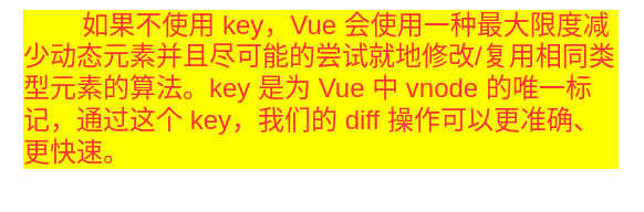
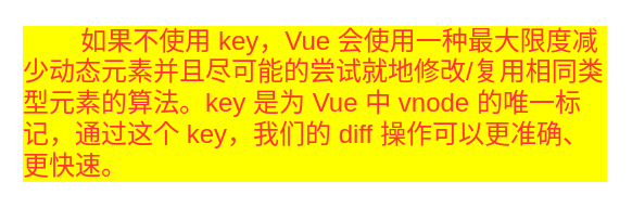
- <mxCell id="2" value="&lt;div style=&quot;text-align: left;&quot;&gt;&lt;span style=&quot;font-size: 24px;&quot;&gt;&lt;span style=&quot;white-space: pre;&quot;&gt;&#09;&lt;/span&gt;如果不使用 key，Vue 会使用一种最大限度减少动态元素并且尽可能的尝试就地修改/复用相同类型元素的算法。key 是为 Vue 中 vnode 的唯一标记，通过这个 key，我们的 diff 操作可以更准确、更快速。&lt;/span&gt;&lt;br&gt;&lt;/div&gt;" style="text;strokeColor=none;align=center;fillColor=none;html=1;verticalAlign=middle;whiteSpace=wrap;rounded=0;fontSize=14;fontColor=#FF3333;labelBackgroundColor=#FFFF00;" vertex="1" parent="1"><mxGeometry x="20" y="5" width="540" height="150" as="geometry" /></mxCell>
+ <mxCell id="2" value="&lt;div style=&quot;text-align: left;&quot;&gt;&lt;span style=&quot;font-size: 24px;&quot;&gt;&lt;span style=&quot;white-space: pre;&quot;&gt;&#09;&lt;/span&gt;如果不使用 key，Vue 会使用一种最大限度减少动态元素并且尽可能的尝试就地修改/复用相同类型元素的算法。key 是为 Vue 中 vnode 的唯一标记，通过这个 key，我们的 diff 操作可以更准确、更快速。&lt;/span&gt;&lt;br&gt;&lt;/div&gt;" style="text;strokeColor=none;align=center;fillColor=none;html=1;verticalAlign=middle;whiteSpace=wrap;rounded=0;fontSize=14;fontColor=#FF3333;labelBackgroundColor=#FFFF00;" vertex="1" parent="1"><mxGeometry x="20" y="20" width="540" height="150" as="geometry" /></mxCell>
